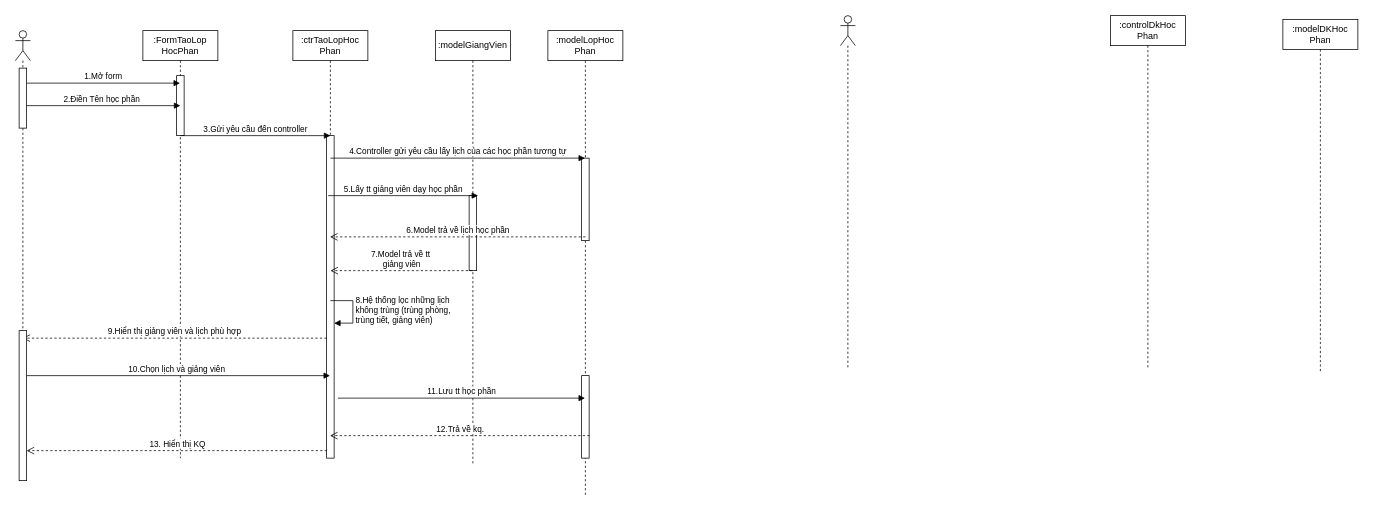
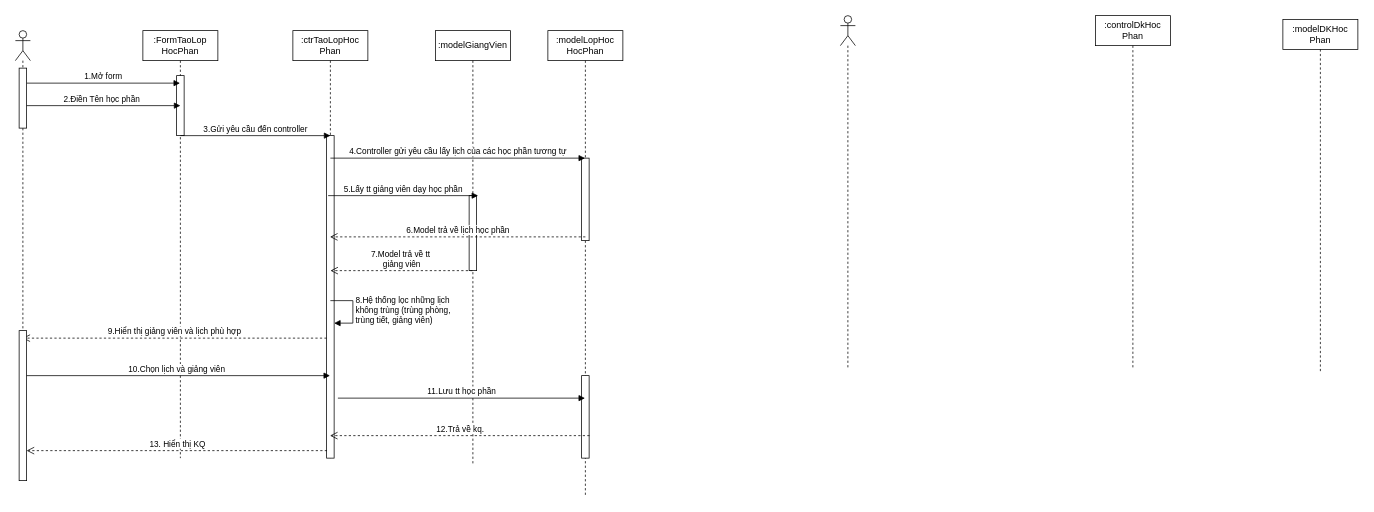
- <mxCell id="7" value=":modelLopHoc&lt;br&gt;Phan" style="shape=umlLifeline;perimeter=lifelinePerimeter;whiteSpace=wrap;html=1;container=1;dropTarget=0;collapsible=0;recursiveResize=0;outlineConnect=0;portConstraint=eastwest;newEdgeStyle={&quot;curved&quot;:0,&quot;rounded&quot;:0};" vertex="1" parent="1"><mxGeometry x="730" y="40" width="100" height="620" as="geometry" /></mxCell>
+ <mxCell id="7" value=":modelLopHoc&lt;br&gt;HocPhan" style="shape=umlLifeline;perimeter=lifelinePerimeter;whiteSpace=wrap;html=1;container=1;dropTarget=0;collapsible=0;recursiveResize=0;outlineConnect=0;portConstraint=eastwest;newEdgeStyle={&quot;curved&quot;:0,&quot;rounded&quot;:0};" vertex="1" parent="1"><mxGeometry x="730" y="40" width="100" height="620" as="geometry" /></mxCell>
- <mxCell id="29" value=":controlDkHoc&lt;br&gt;Phan" style="shape=umlLifeline;perimeter=lifelinePerimeter;whiteSpace=wrap;html=1;container=1;dropTarget=0;collapsible=0;recursiveResize=0;outlineConnect=0;portConstraint=eastwest;newEdgeStyle={&quot;curved&quot;:0,&quot;rounded&quot;:0};" vertex="1" parent="1"><mxGeometry x="1480" y="20" width="100" height="470" as="geometry" /></mxCell>
+ <mxCell id="29" value=":controlDkHoc&lt;br&gt;Phan" style="shape=umlLifeline;perimeter=lifelinePerimeter;whiteSpace=wrap;html=1;container=1;dropTarget=0;collapsible=0;recursiveResize=0;outlineConnect=0;portConstraint=eastwest;newEdgeStyle={&quot;curved&quot;:0,&quot;rounded&quot;:0};" vertex="1" parent="1"><mxGeometry x="1460" y="20" width="100" height="470" as="geometry" /></mxCell>
